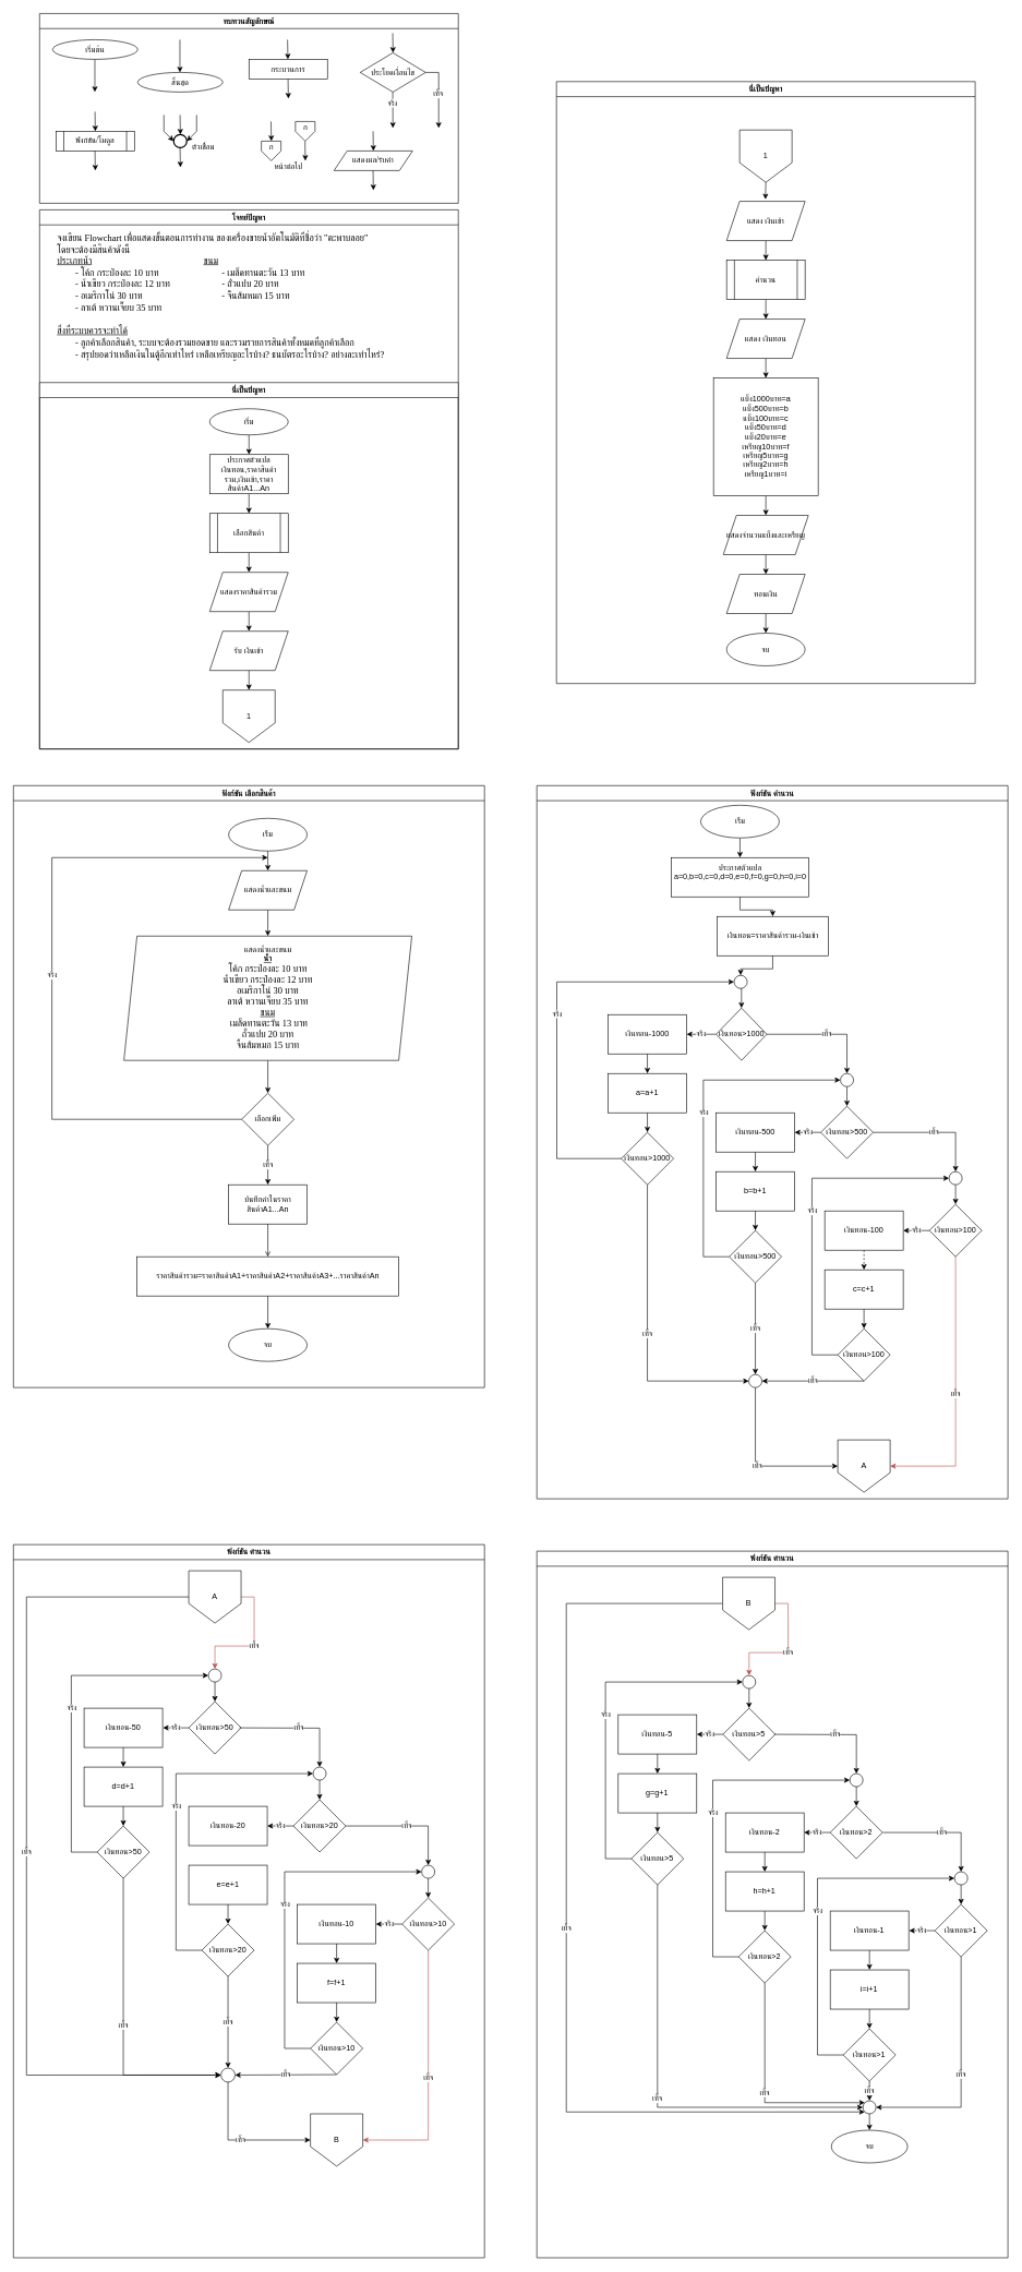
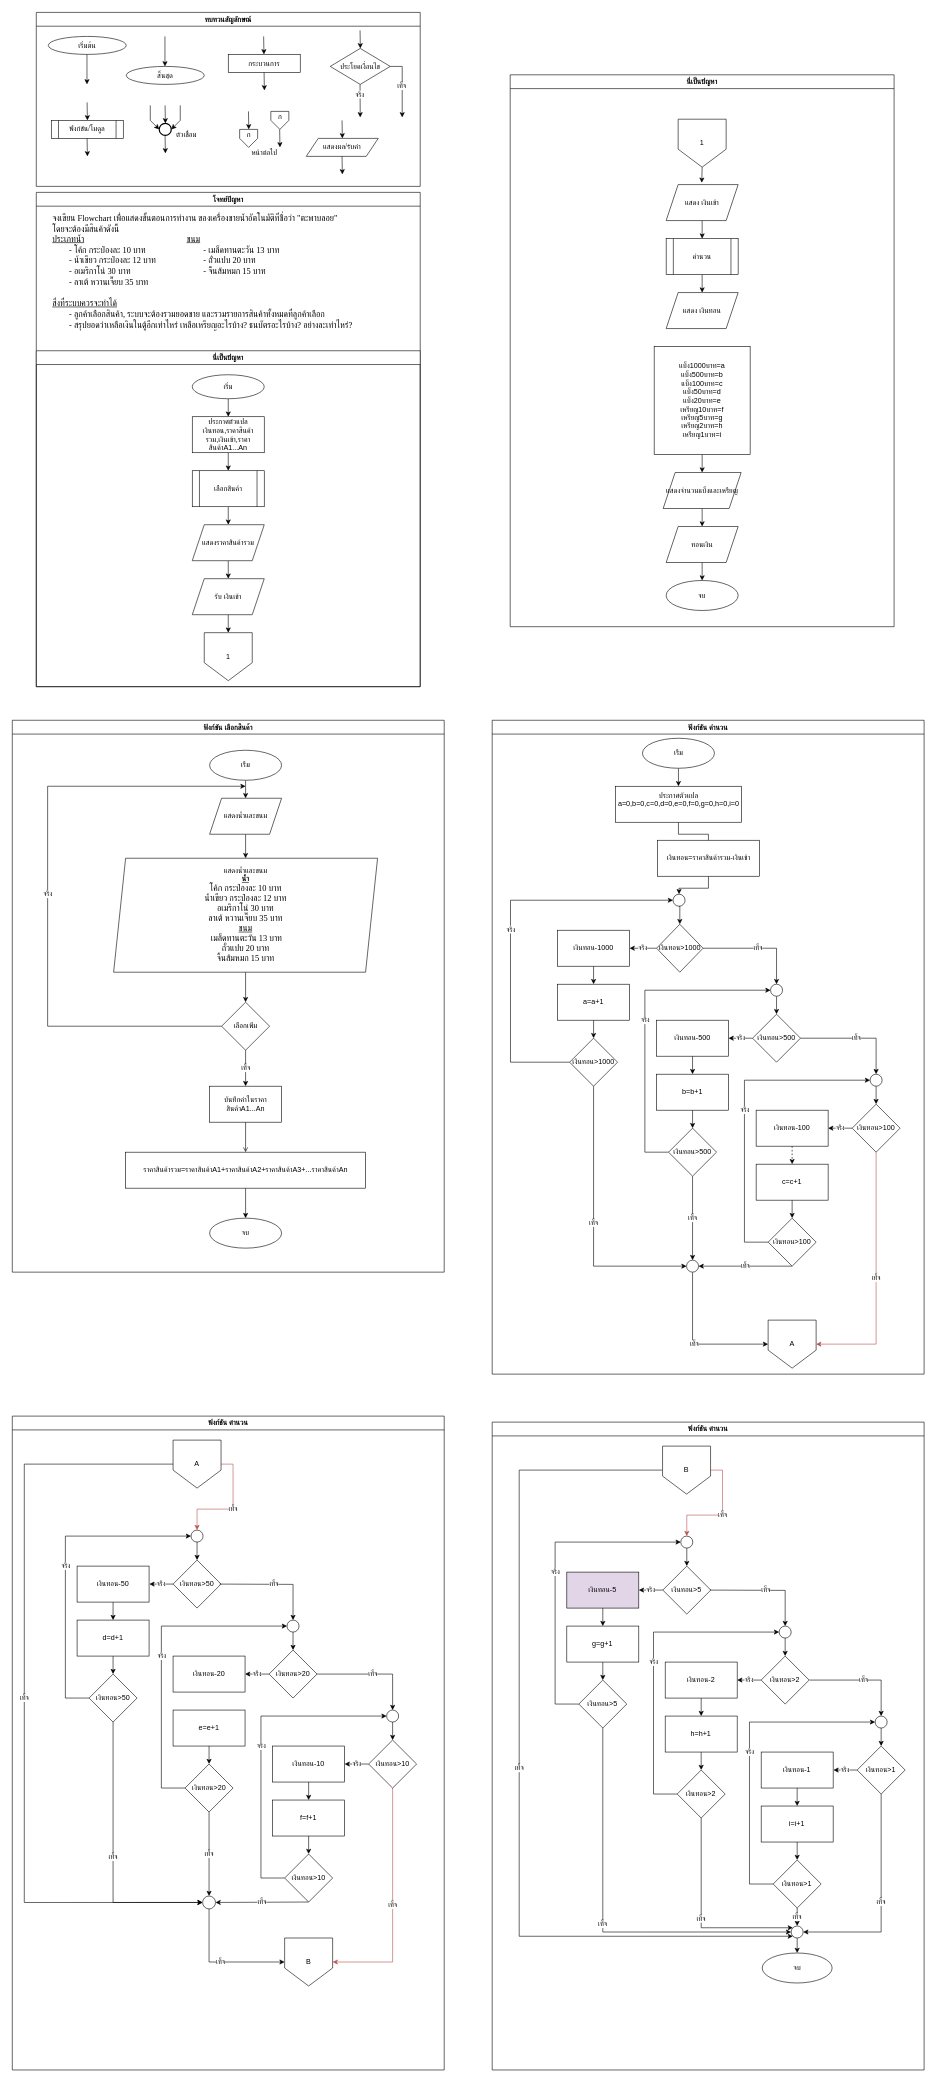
- <mxCell id="51" style="edgeStyle=orthogonalEdgeStyle;rounded=0;orthogonalLoop=1;jettySize=auto;html=1;exitX=0.5;exitY=1;exitDx=0;exitDy=0;entryX=0.5;entryY=0;entryDx=0;entryDy=0;" edge="1" parent="37" source="52" target="54"><mxGeometry relative="1" as="geometry" /></mxCell>
- <mxCell id="94" style="edgeStyle=orthogonalEdgeStyle;rounded=0;orthogonalLoop=1;jettySize=auto;html=1;exitX=0.5;exitY=1;exitDx=0;exitDy=0;entryX=0.5;entryY=0;entryDx=0;entryDy=0;" edge="1" parent="1" source="95" target="83"><mxGeometry relative="1" as="geometry" /></mxCell>
+ <mxCell id="94" style="edgeStyle=orthogonalEdgeStyle;rounded=0;orthogonalLoop=1;jettySize=auto;html=1;exitX=0.5;exitY=1;exitDx=0;exitDy=0;entryX=0.5;entryY=0;entryDx=0;entryDy=0;endArrow=none;" edge="1" parent="1" source="95" target="83"><mxGeometry relative="1" as="geometry" /></mxCell>
- <mxCell id="169" value="เงินทอน-5" style="rounded=0;whiteSpace=wrap;html=1;" vertex="1" parent="1"><mxGeometry x="944.39" y="2620" width="120" height="60" as="geometry" /></mxCell>
+ <mxCell id="169" value="เงินทอน-5" style="rounded=0;whiteSpace=wrap;html=1;fillColor=#e1d5e7;" vertex="1" parent="1"><mxGeometry x="944.39" y="2620" width="120" height="60" as="geometry" /></mxCell>
